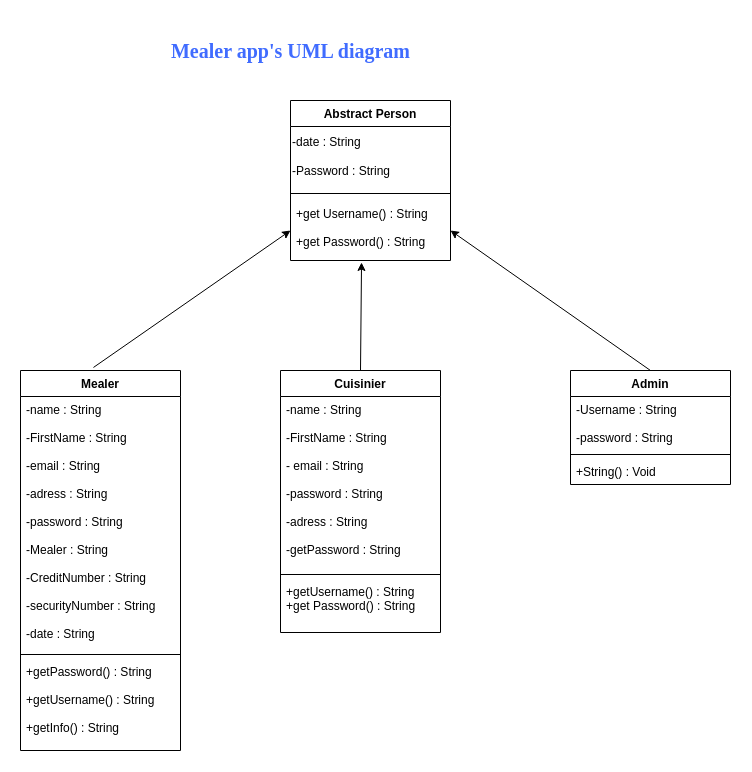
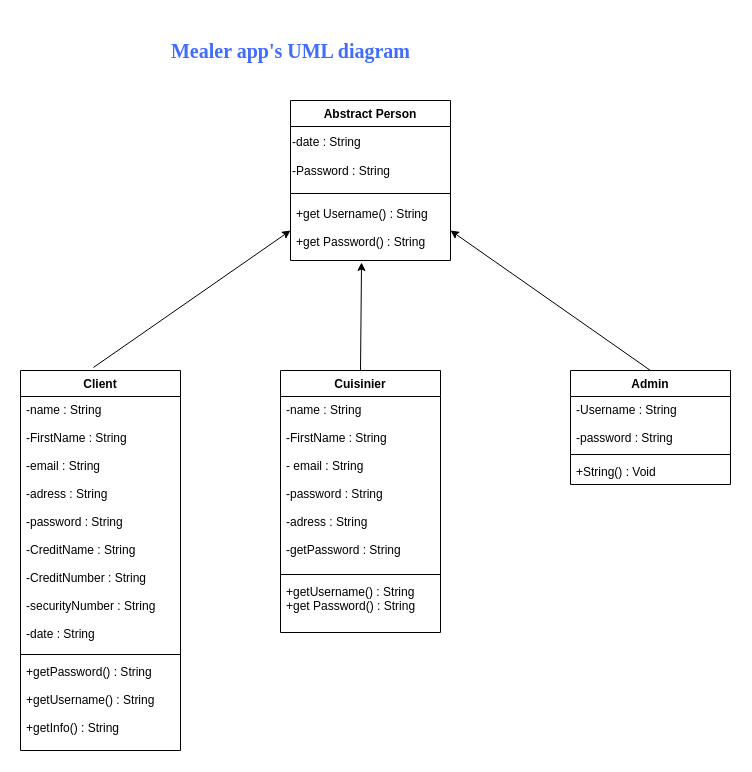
- <mxCell id="6" value="Mealer" style="swimlane;fontStyle=1;align=center;verticalAlign=top;childLayout=stackLayout;horizontal=1;startSize=26;horizontalStack=0;resizeParent=1;resizeParentMax=0;resizeLast=0;collapsible=1;marginBottom=0;" vertex="1" parent="1"><mxGeometry x="20" y="370" width="160" height="380" as="geometry"><mxRectangle x="60" y="380" width="70" height="30" as="alternateBounds" /></mxGeometry></mxCell>
+ <mxCell id="6" value="Client" style="swimlane;fontStyle=1;align=center;verticalAlign=top;childLayout=stackLayout;horizontal=1;startSize=26;horizontalStack=0;resizeParent=1;resizeParentMax=0;resizeLast=0;collapsible=1;marginBottom=0;" vertex="1" parent="1"><mxGeometry x="20" y="370" width="160" height="380" as="geometry"><mxRectangle x="60" y="380" width="70" height="30" as="alternateBounds" /></mxGeometry></mxCell>
- <mxCell id="7" value="-name : String&#10;&#10;-FirstName : String &#10;&#10;-email : String&#10;&#10;-adress : String&#10;&#10;-password : String&#10;&#10;-Mealer : String&#10;&#10;-CreditNumber : String&#10;&#10;-securityNumber : String&#10;&#10;-date : String" style="text;strokeColor=none;fillColor=none;align=left;verticalAlign=top;spacingLeft=4;spacingRight=4;overflow=hidden;rotatable=0;points=[[0,0.5],[1,0.5]];portConstraint=eastwest;" vertex="1" parent="6"><mxGeometry y="26" width="160" height="254" as="geometry" /></mxCell>
+ <mxCell id="7" value="-name : String&#10;&#10;-FirstName : String &#10;&#10;-email : String&#10;&#10;-adress : String&#10;&#10;-password : String&#10;&#10;-CreditName : String&#10;&#10;-CreditNumber : String&#10;&#10;-securityNumber : String&#10;&#10;-date : String" style="text;strokeColor=none;fillColor=none;align=left;verticalAlign=top;spacingLeft=4;spacingRight=4;overflow=hidden;rotatable=0;points=[[0,0.5],[1,0.5]];portConstraint=eastwest;" vertex="1" parent="6"><mxGeometry y="26" width="160" height="254" as="geometry" /></mxCell>
